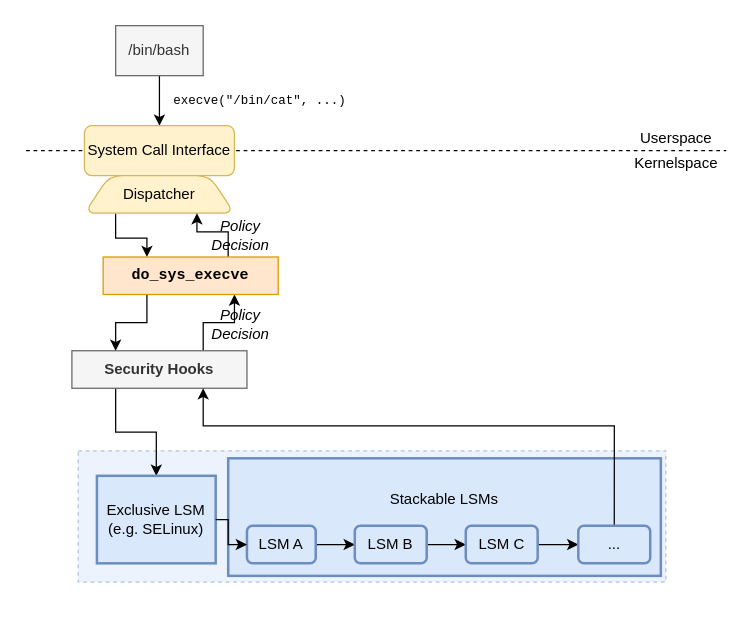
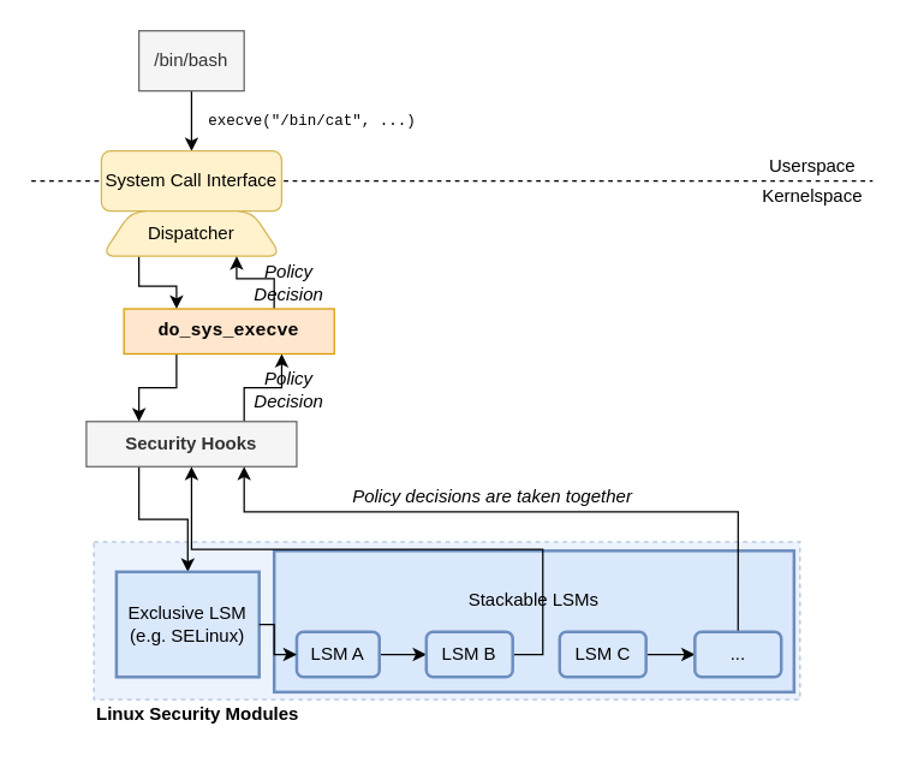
+ <mxCell id="32" value="Policy decisions are taken together" style="text;html=1;align=center;verticalAlign=middle;resizable=0;points=[];autosize=1;strokeColor=none;fontStyle=2" vertex="1" parent="1"><mxGeometry x="227" y="320" width="200" height="20" as="geometry" /></mxCell>
- <mxCell id="25" style="edgeStyle=orthogonalEdgeStyle;rounded=0;orthogonalLoop=1;jettySize=auto;html=1;exitX=1;exitY=0.5;exitDx=0;exitDy=0;fontFamily=Helvetica;fontSize=12;" parent="1" source="26" target="28" edge="1"><mxGeometry relative="1" as="geometry" /></mxCell>
+ <mxCell id="25" style="edgeStyle=orthogonalEdgeStyle;rounded=0;orthogonalLoop=1;jettySize=auto;html=1;exitX=1;exitY=0.5;exitDx=0;exitDy=0;fontFamily=Helvetica;fontSize=12;" parent="1" source="26" target="14" edge="1"><mxGeometry relative="1" as="geometry" /></mxCell>
+ <mxCell id="20" value="Linux Security Modules" style="text;html=1;align=left;verticalAlign=middle;resizable=0;points=[];autosize=1;strokeColor=none;fontSize=12;fontFamily=Helvetica;fontStyle=1" parent="1" vertex="1"><mxGeometry x="62" y="465" width="150" height="20" as="geometry" /></mxCell>
